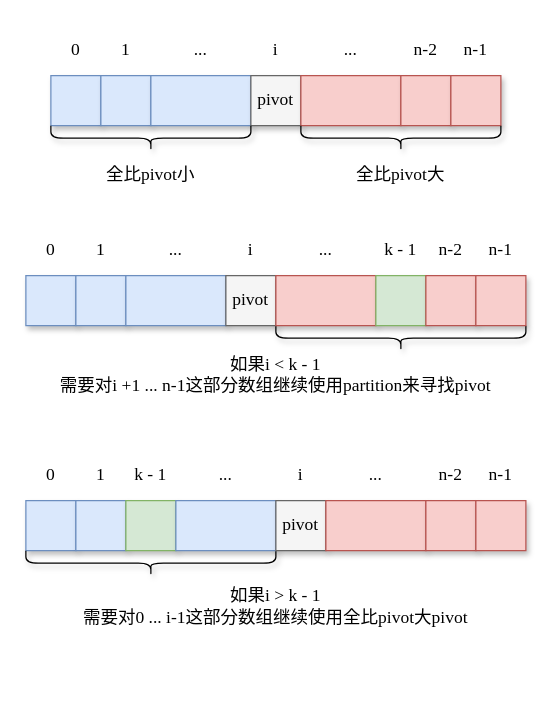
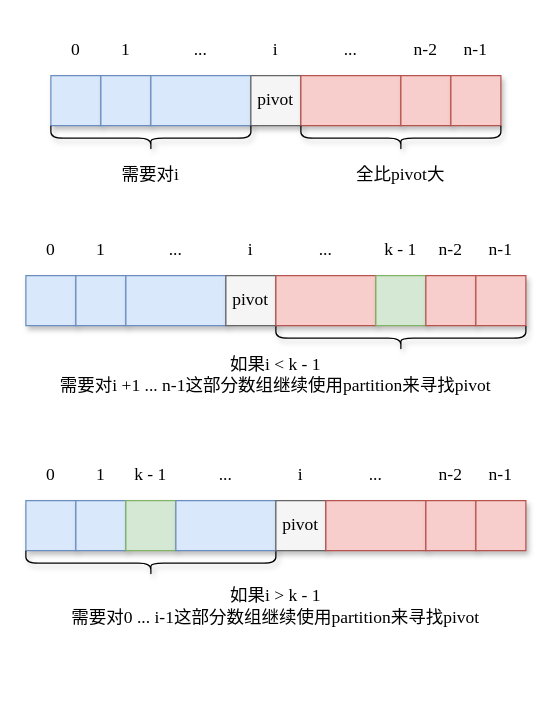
- <mxCell id="57" value="全比pivot小" style="text;html=1;strokeColor=none;fillColor=none;align=center;verticalAlign=middle;whiteSpace=wrap;rounded=0;shadow=1;fontFamily=Comic Sans MS;fontSize=14;" vertex="1" parent="1"><mxGeometry x="40" y="120" width="160" height="40" as="geometry" /></mxCell>
+ <mxCell id="57" value="需要对i" style="text;html=1;strokeColor=none;fillColor=none;align=center;verticalAlign=middle;whiteSpace=wrap;rounded=0;shadow=1;fontFamily=Comic Sans MS;fontSize=14;" vertex="1" parent="1"><mxGeometry x="40" y="120" width="160" height="40" as="geometry" /></mxCell>
- <mxCell id="40" value="如果i &amp;gt; k - 1&lt;br&gt;需要对0 ... i-1这部分数组继续使用&lt;span&gt;全比pivot大&lt;/span&gt;pivot&lt;div class=&quot;okr-block-clipboard&quot;&gt;&lt;/div&gt;" style="text;html=1;strokeColor=none;fillColor=none;align=center;verticalAlign=middle;whiteSpace=wrap;rounded=0;shadow=1;fontFamily=Comic Sans MS;fontSize=14;" vertex="1" parent="1"><mxGeometry x="20" y="465" width="400" height="40" as="geometry" /></mxCell>
+ <mxCell id="40" value="如果i &amp;gt; k - 1&lt;br&gt;需要对0 ... i-1这部分数组继续使用&lt;span&gt;partition来寻找&lt;/span&gt;pivot&lt;div class=&quot;okr-block-clipboard&quot;&gt;&lt;/div&gt;" style="text;html=1;strokeColor=none;fillColor=none;align=center;verticalAlign=middle;whiteSpace=wrap;rounded=0;shadow=1;fontFamily=Comic Sans MS;fontSize=14;" vertex="1" parent="1"><mxGeometry x="20" y="465" width="400" height="40" as="geometry" /></mxCell>
